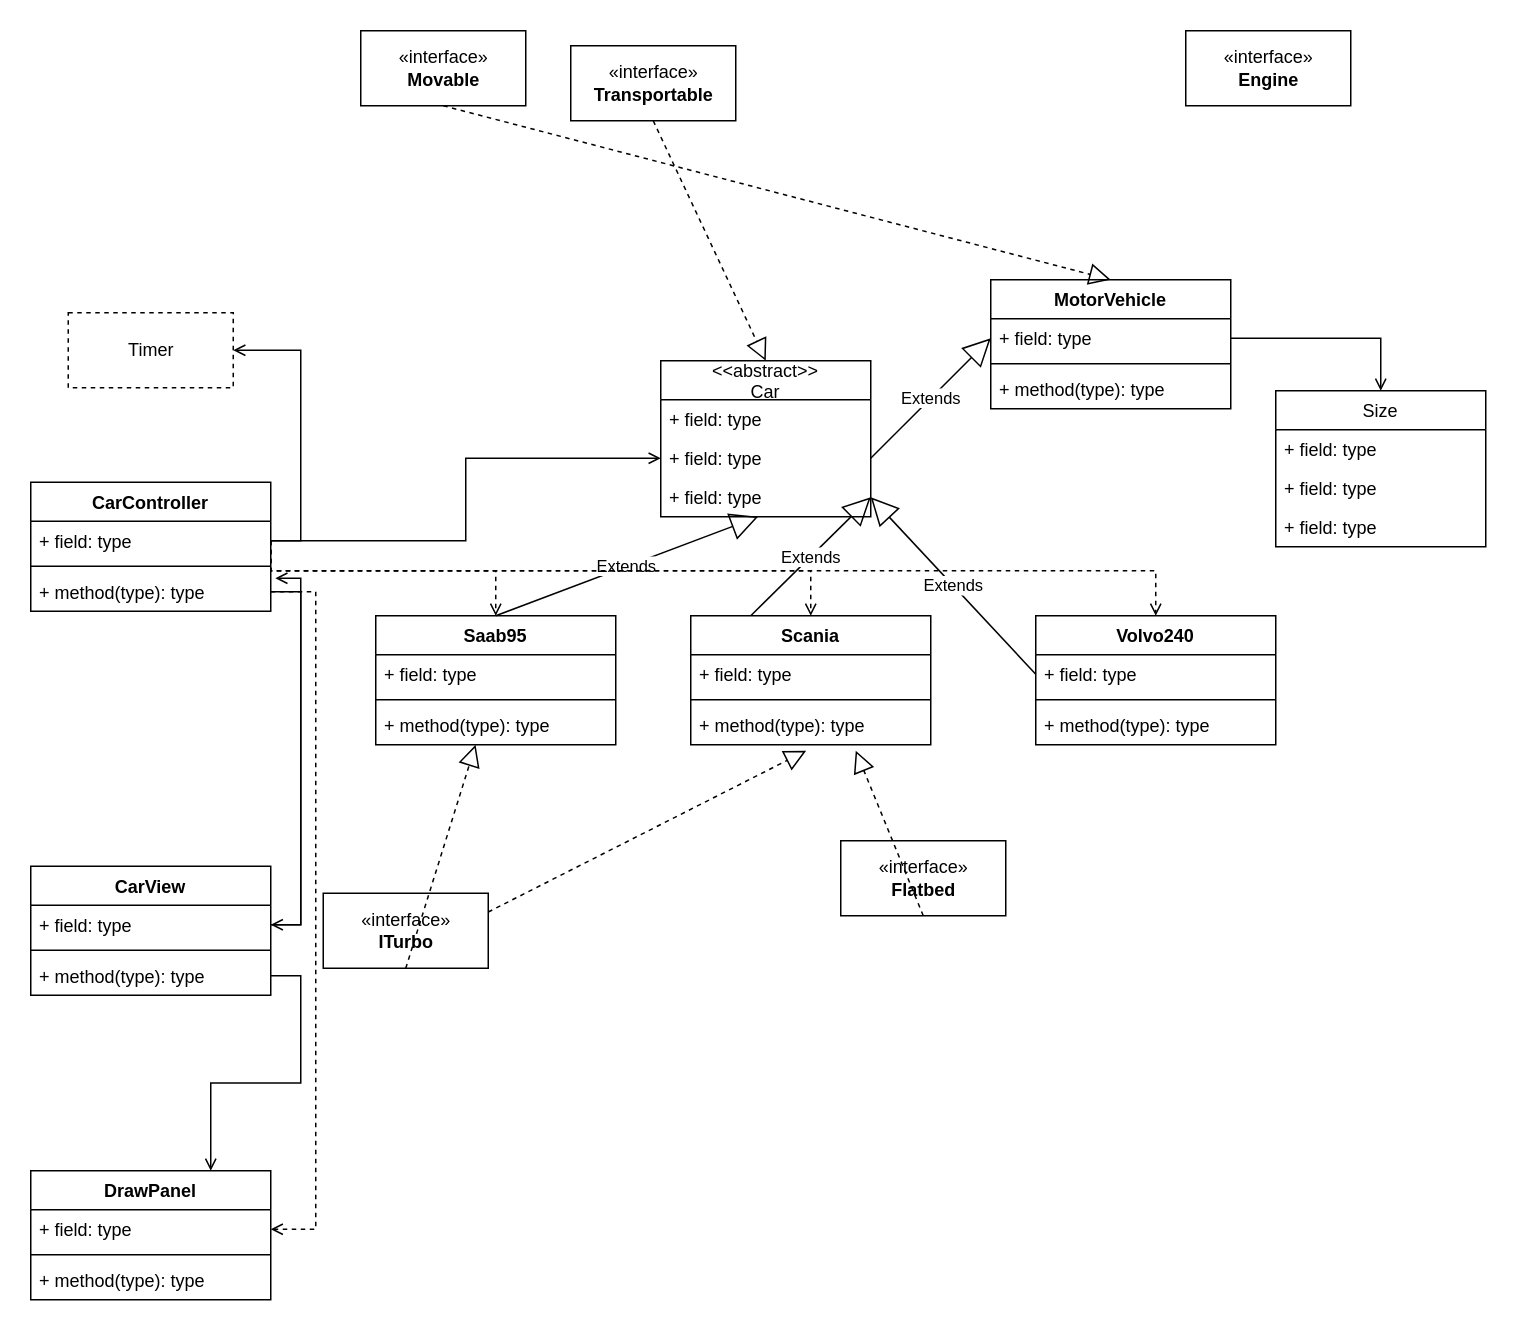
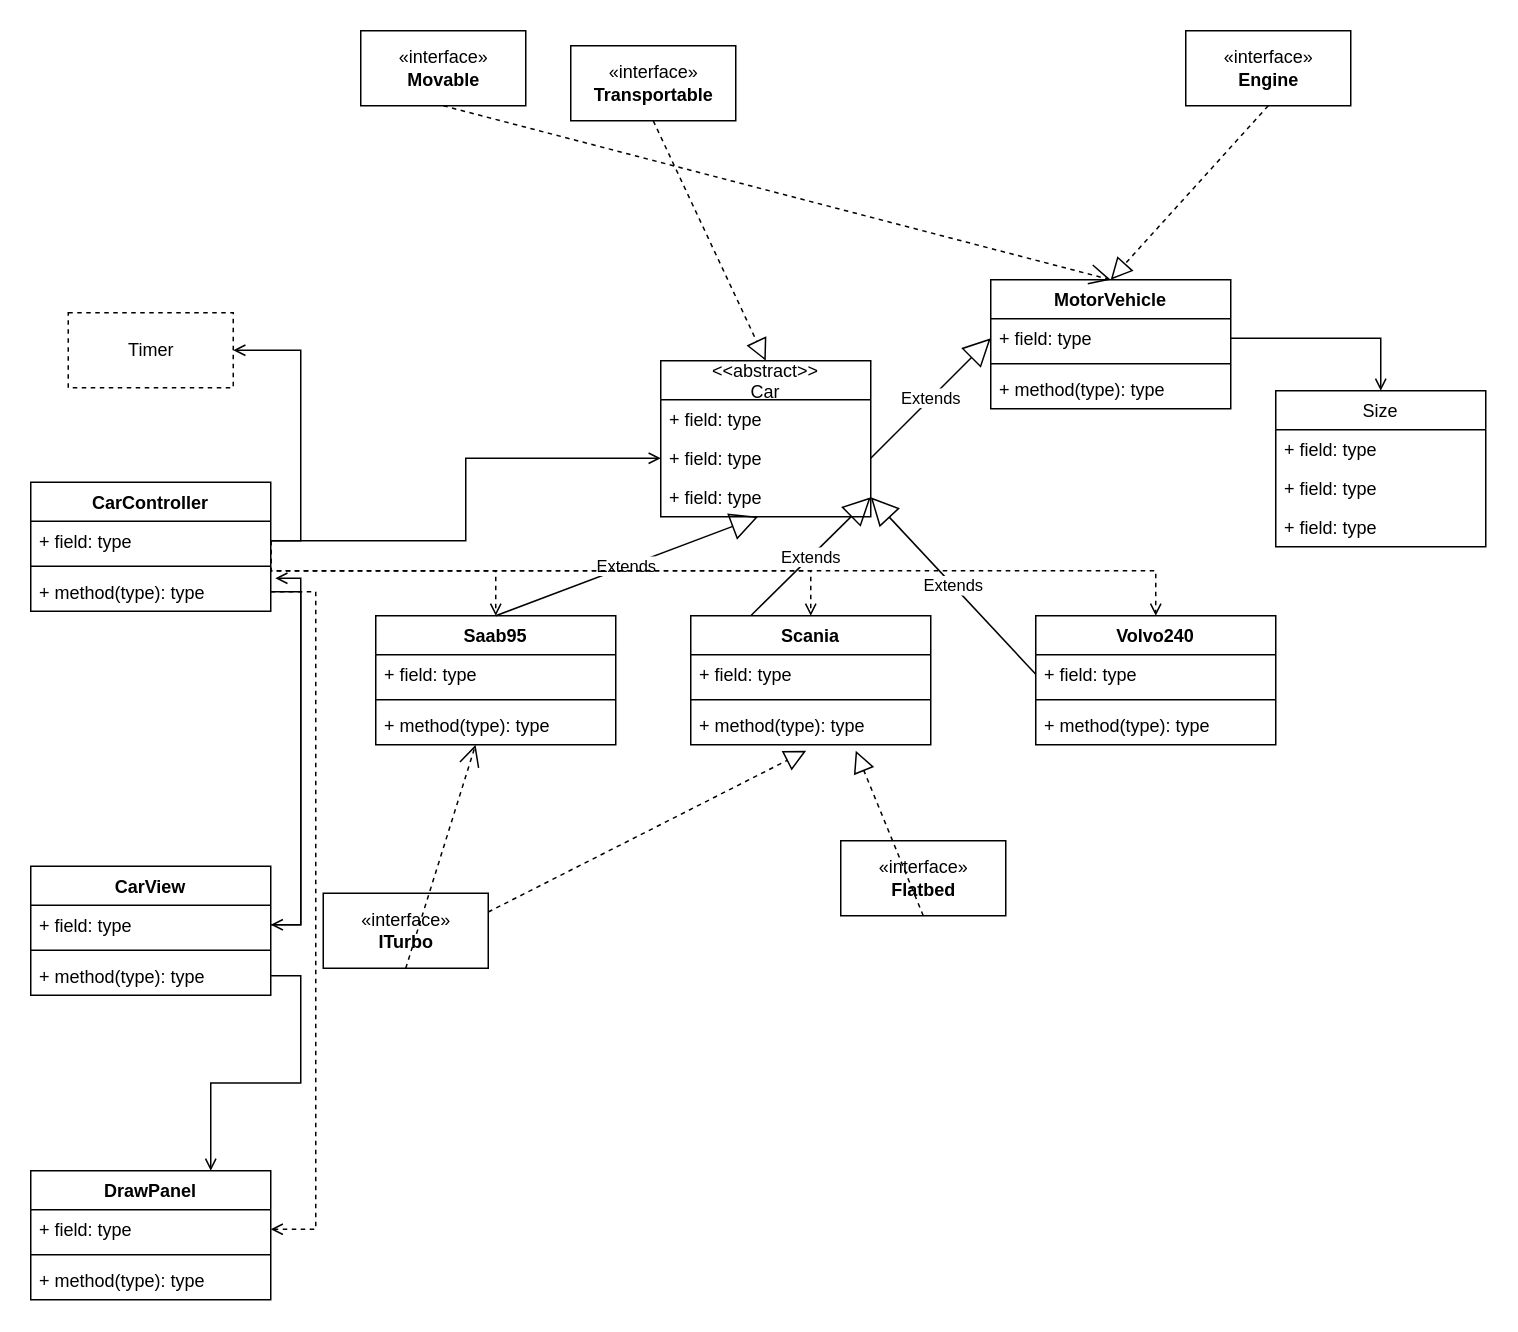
+ <mxCell id="16" value="" style="endArrow=block;dashed=1;endFill=0;endSize=12;html=1;exitX=0.5;exitY=1;exitDx=0;exitDy=0;entryX=0.5;entryY=0;entryDx=0;entryDy=0;" edge="1" parent="1" source="9" target="12"><mxGeometry width="160" relative="1" as="geometry"><mxPoint x="240" y="350" as="sourcePoint" /><mxPoint x="400" y="350" as="targetPoint" /></mxGeometry></mxCell>
- <mxCell id="22" value="" style="endArrow=block;dashed=1;endFill=0;endSize=12;html=1;exitX=0.5;exitY=1;exitDx=0;exitDy=0;entryX=0.5;entryY=0;entryDx=0;entryDy=0;" edge="1" parent="1" source="10" target="12"><mxGeometry width="160" relative="1" as="geometry"><mxPoint x="240" y="460" as="sourcePoint" /><mxPoint x="400" y="460" as="targetPoint" /></mxGeometry></mxCell>
+ <mxCell id="22" value="" style="endArrow=open;dashed=1;endFill=0;endSize=12;html=1;exitX=0.5;exitY=1;exitDx=0;exitDy=0;entryX=0.5;entryY=0;entryDx=0;entryDy=0;" edge="1" parent="1" source="10" target="12"><mxGeometry width="160" relative="1" as="geometry"><mxPoint x="240" y="460" as="sourcePoint" /><mxPoint x="400" y="460" as="targetPoint" /></mxGeometry></mxCell>
- <mxCell id="34" value="" style="endArrow=block;dashed=1;endFill=0;endSize=12;html=1;exitX=0.5;exitY=1;exitDx=0;exitDy=0;" edge="1" parent="1" source="7" target="18"><mxGeometry width="160" relative="1" as="geometry"><mxPoint x="240" y="520" as="sourcePoint" /><mxPoint x="400" y="520" as="targetPoint" /></mxGeometry></mxCell>
+ <mxCell id="34" value="" style="endArrow=open;dashed=1;endFill=0;endSize=12;html=1;exitX=0.5;exitY=1;exitDx=0;exitDy=0;" edge="1" parent="1" source="7" target="18"><mxGeometry width="160" relative="1" as="geometry"><mxPoint x="240" y="520" as="sourcePoint" /><mxPoint x="400" y="520" as="targetPoint" /></mxGeometry></mxCell>
